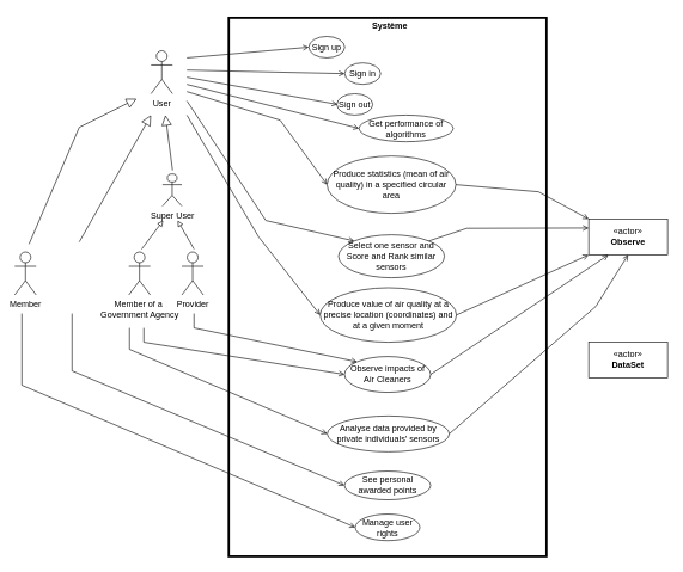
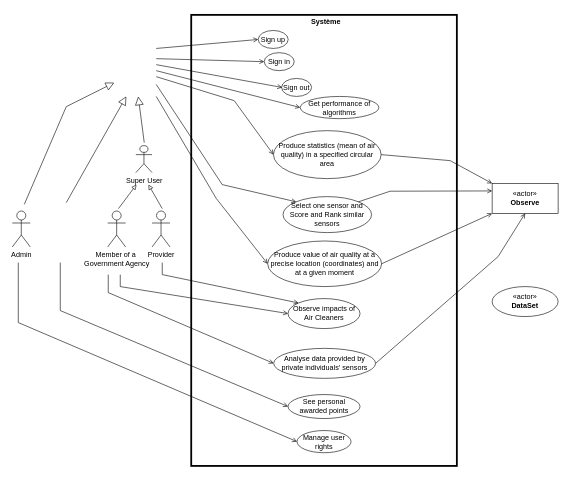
- <mxCell id="22" value="User" style="shape=umlActor;verticalLabelPosition=bottom;verticalAlign=top;html=1;" parent="1" vertex="1"><mxGeometry x="210" y="70" width="30" height="60" as="geometry" /></mxCell>
- <mxCell id="6" value="Sign in" style="ellipse;whiteSpace=wrap;html=1;" parent="1" vertex="1"><mxGeometry x="480" y="87" width="50" height="30" as="geometry" /></mxCell>
+ <mxCell id="6" value="Sign in" style="ellipse;whiteSpace=wrap;html=1;" parent="1" vertex="1"><mxGeometry x="440" y="87" width="50" height="30" as="geometry" /></mxCell>
- <mxCell id="23" value="Member" style="shape=umlActor;verticalLabelPosition=bottom;verticalAlign=top;html=1;" parent="1" vertex="1"><mxGeometry x="20" y="351" width="30" height="60" as="geometry" /></mxCell>
+ <mxCell id="23" value="Admin" style="shape=umlActor;verticalLabelPosition=bottom;verticalAlign=top;html=1;" parent="1" vertex="1"><mxGeometry x="20" y="351" width="30" height="60" as="geometry" /></mxCell>
- <mxCell id="25" value="" style="endArrow=open;html=1;rounded=0;entryX=0.25;entryY=1;entryDx=0;entryDy=0;endFill=0;exitX=1;exitY=0.5;exitDx=0;exitDy=0;" parent="1" source="9" target="2" edge="1"><mxGeometry width="50" height="50" relative="1" as="geometry"><mxPoint x="660" y="415" as="sourcePoint" /><mxPoint x="830" y="365" as="targetPoint" /></mxGeometry></mxCell>
- <mxCell id="43" value="«actor»&lt;br&gt;&lt;b&gt;DataSet&lt;/b&gt;" style="html=1;whiteSpace=wrap;" vertex="1" parent="1"><mxGeometry x="820" y="477" width="110" height="50" as="geometry" /></mxCell>
+ <mxCell id="43" value="«actor»&lt;br&gt;&lt;b&gt;DataSet&lt;/b&gt;" style="ellipse;html=1;whiteSpace=wrap;" vertex="1" parent="1"><mxGeometry x="820" y="477" width="110" height="50" as="geometry" /></mxCell>
